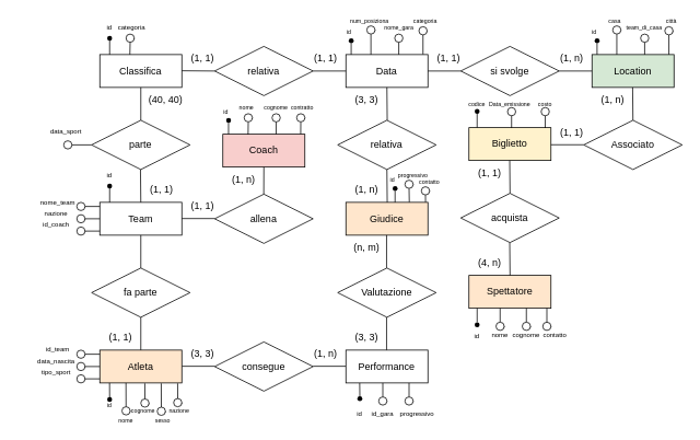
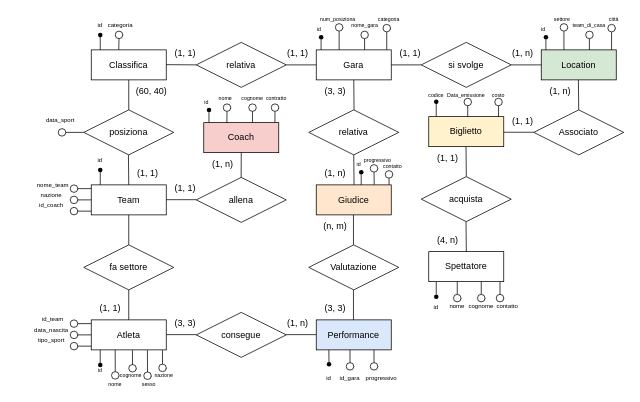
- <mxCell id="212" value="&lt;font style=&quot;font-size: 7px;&quot;&gt;casa&lt;/font&gt;" style="text;html=1;strokeColor=none;fillColor=none;align=center;verticalAlign=middle;whiteSpace=wrap;rounded=0;" parent="1" vertex="1"><mxGeometry x="742.25" y="20" width="14" height="8" as="geometry" /></mxCell>
+ <mxCell id="212" value="&lt;font style=&quot;font-size: 7px;&quot;&gt;settore&lt;/font&gt;" style="text;html=1;strokeColor=none;fillColor=none;align=center;verticalAlign=middle;whiteSpace=wrap;rounded=0;" parent="1" vertex="1"><mxGeometry x="742.25" y="20" width="14" height="8" as="geometry" /></mxCell>
- <mxCell id="2" value="Data" style="whiteSpace=wrap;html=1;align=center;rounded=0;labelBackgroundColor=none;" parent="1" vertex="1"><mxGeometry x="421" y="66" width="100" height="40" as="geometry" /></mxCell>
+ <mxCell id="2" value="Gara" style="whiteSpace=wrap;html=1;align=center;rounded=0;labelBackgroundColor=none;" parent="1" vertex="1"><mxGeometry x="421" y="66" width="100" height="40" as="geometry" /></mxCell>
- <mxCell id="11" value="(40, 40)" style="text;html=1;align=center;verticalAlign=middle;resizable=0;points=[];autosize=1;strokeColor=none;fillColor=none;" parent="1" vertex="1"><mxGeometry x="171" y="106" width="60" height="30" as="geometry" /></mxCell>
+ <mxCell id="11" value="(60, 40)" style="text;html=1;align=center;verticalAlign=middle;resizable=0;points=[];autosize=1;strokeColor=none;fillColor=none;" parent="1" vertex="1"><mxGeometry x="171" y="106" width="60" height="30" as="geometry" /></mxCell>
- <mxCell id="5" value="parte" style="shape=rhombus;perimeter=rhombusPerimeter;whiteSpace=wrap;html=1;align=center;rounded=0;labelBackgroundColor=none;" parent="1" vertex="1"><mxGeometry x="111" y="146" width="120" height="60" as="geometry" /></mxCell>
+ <mxCell id="5" value="posiziona" style="shape=rhombus;perimeter=rhombusPerimeter;whiteSpace=wrap;html=1;align=center;rounded=0;labelBackgroundColor=none;" parent="1" vertex="1"><mxGeometry x="111" y="146" width="120" height="60" as="geometry" /></mxCell>
- <mxCell id="20" value="fa parte" style="shape=rhombus;perimeter=rhombusPerimeter;whiteSpace=wrap;html=1;align=center;rounded=0;labelBackgroundColor=none;" parent="1" vertex="1"><mxGeometry x="111" y="326" width="120" height="60" as="geometry" /></mxCell>
+ <mxCell id="20" value="fa settore" style="shape=rhombus;perimeter=rhombusPerimeter;whiteSpace=wrap;html=1;align=center;rounded=0;labelBackgroundColor=none;" parent="1" vertex="1"><mxGeometry x="111" y="326" width="120" height="60" as="geometry" /></mxCell>
- <mxCell id="45" value="Spettatore" style="whiteSpace=wrap;html=1;align=center;rounded=0;labelBackgroundColor=none;fillColor=#ffe6cc;" parent="1" vertex="1"><mxGeometry x="571" y="335" width="100" height="40" as="geometry" /></mxCell>
+ <mxCell id="45" value="Spettatore" style="whiteSpace=wrap;html=1;align=center;rounded=0;labelBackgroundColor=none;" parent="1" vertex="1"><mxGeometry x="571" y="335" width="100" height="40" as="geometry" /></mxCell>
- <mxCell id="21" value="Atleta" style="whiteSpace=wrap;html=1;align=center;rounded=0;labelBackgroundColor=none;fillColor=#ffe6cc;" parent="1" vertex="1"><mxGeometry x="121" y="426" width="100" height="40" as="geometry" /></mxCell>
+ <mxCell id="21" value="Atleta" style="whiteSpace=wrap;html=1;align=center;rounded=0;labelBackgroundColor=none;" parent="1" vertex="1"><mxGeometry x="121" y="426" width="100" height="40" as="geometry" /></mxCell>
- <mxCell id="24" value="Performance" style="whiteSpace=wrap;html=1;align=center;rounded=0;labelBackgroundColor=none;" parent="1" vertex="1"><mxGeometry x="421" y="426" width="100" height="40" as="geometry" /></mxCell>
+ <mxCell id="24" value="Performance" style="whiteSpace=wrap;html=1;align=center;rounded=0;labelBackgroundColor=none;fillColor=#dae8fc;" parent="1" vertex="1"><mxGeometry x="421" y="426" width="100" height="40" as="geometry" /></mxCell>
